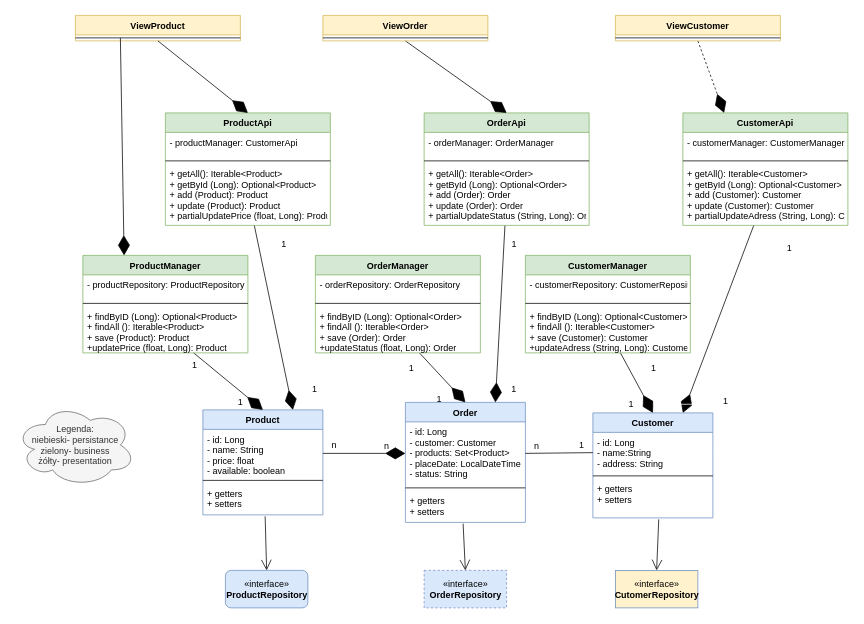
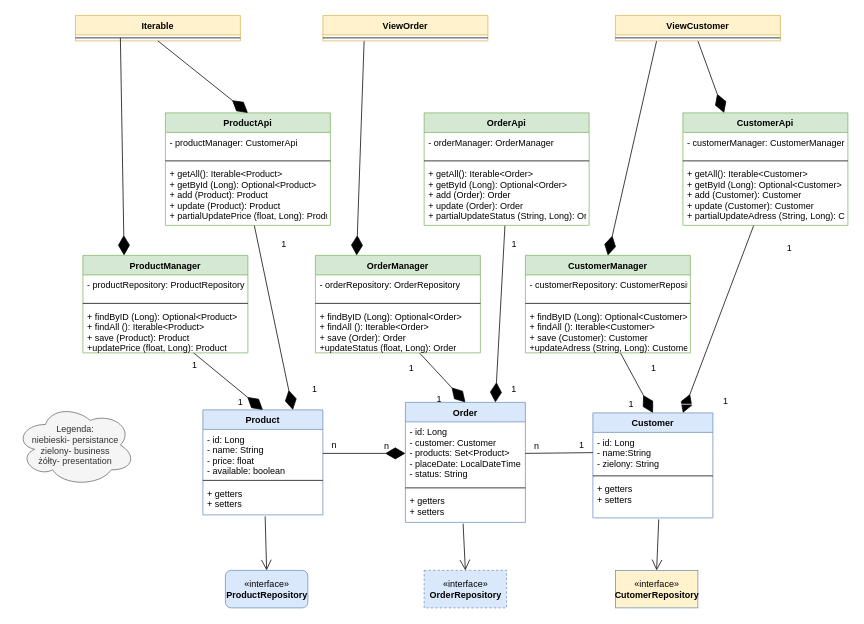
- <mxCell id="58" value="ViewProduct" style="swimlane;fontStyle=1;align=center;verticalAlign=top;childLayout=stackLayout;horizontal=1;startSize=26;horizontalStack=0;resizeParent=1;resizeParentMax=0;resizeLast=0;collapsible=1;marginBottom=0;fillColor=#fff2cc;strokeColor=#d6b656;" vertex="1" parent="1"><mxGeometry x="100" y="20" width="220" height="34" as="geometry"><mxRectangle x="80" y="206" width="70" height="26" as="alternateBounds" /></mxGeometry></mxCell>
+ <mxCell id="58" value="Iterable" style="swimlane;fontStyle=1;align=center;verticalAlign=top;childLayout=stackLayout;horizontal=1;startSize=26;horizontalStack=0;resizeParent=1;resizeParentMax=0;resizeLast=0;collapsible=1;marginBottom=0;fillColor=#fff2cc;strokeColor=#d6b656;" vertex="1" parent="1"><mxGeometry x="100" y="20" width="220" height="34" as="geometry"><mxRectangle x="80" y="206" width="70" height="26" as="alternateBounds" /></mxGeometry></mxCell>
- <mxCell id="65" value="" style="endArrow=diamondThin;endFill=1;endSize=24;html=1;entryX=0.25;entryY=0;entryDx=0;entryDy=0;exitX=0.5;exitY=1;exitDx=0;exitDy=0;dashed=1;" edge="1" parent="1" source="68" target="38"><mxGeometry width="160" relative="1" as="geometry"><mxPoint x="1230" y="100" as="sourcePoint" /><mxPoint x="1322.336" y="176" as="targetPoint" /></mxGeometry></mxCell>
+ <mxCell id="65" value="" style="endArrow=diamondThin;endFill=1;endSize=24;html=1;entryX=0.25;entryY=0;entryDx=0;entryDy=0;exitX=0.5;exitY=1;exitDx=0;exitDy=0;" edge="1" parent="1" source="68" target="38"><mxGeometry width="160" relative="1" as="geometry"><mxPoint x="1230" y="100" as="sourcePoint" /><mxPoint x="1322.336" y="176" as="targetPoint" /></mxGeometry></mxCell>
- <mxCell id="63" value="" style="endArrow=diamondThin;endFill=1;endSize=24;html=1;exitX=0.5;exitY=1;exitDx=0;exitDy=0;entryX=0.5;entryY=0;entryDx=0;entryDy=0;" edge="1" parent="1" source="66" target="46"><mxGeometry width="160" relative="1" as="geometry"><mxPoint x="565" y="54" as="sourcePoint" /><mxPoint x="657.336" y="130" as="targetPoint" /></mxGeometry></mxCell>
+ <mxCell id="64" value="" style="endArrow=diamondThin;endFill=1;endSize=24;html=1;entryX=0.5;entryY=0;entryDx=0;entryDy=0;exitX=0.25;exitY=1;exitDx=0;exitDy=0;" edge="1" parent="1" source="68" target="42"><mxGeometry width="160" relative="1" as="geometry"><mxPoint x="1090" y="100" as="sourcePoint" /><mxPoint x="1182.336" y="176" as="targetPoint" /></mxGeometry></mxCell>
+ <mxCell id="62" value="" style="endArrow=diamondThin;endFill=1;endSize=24;html=1;entryX=0.25;entryY=0;entryDx=0;entryDy=0;exitX=0.25;exitY=1;exitDx=0;exitDy=0;" edge="1" parent="1" source="66" target="50"><mxGeometry width="160" relative="1" as="geometry"><mxPoint x="650" y="110" as="sourcePoint" /><mxPoint x="742.336" y="186" as="targetPoint" /></mxGeometry></mxCell>
- <mxCell id="12" value="- id: Long&#10;- name:String &#10;- address: String" style="text;strokeColor=none;fillColor=none;align=left;verticalAlign=top;spacingLeft=4;spacingRight=4;overflow=hidden;rotatable=0;points=[[0,0.5],[1,0.5]];portConstraint=eastwest;" parent="11" vertex="1"><mxGeometry y="26" width="160" height="54" as="geometry" /></mxCell>
+ <mxCell id="12" value="- id: Long&#10;- name:String &#10;- zielony: String" style="text;strokeColor=none;fillColor=none;align=left;verticalAlign=top;spacingLeft=4;spacingRight=4;overflow=hidden;rotatable=0;points=[[0,0.5],[1,0.5]];portConstraint=eastwest;" parent="11" vertex="1"><mxGeometry y="26" width="160" height="54" as="geometry" /></mxCell>
